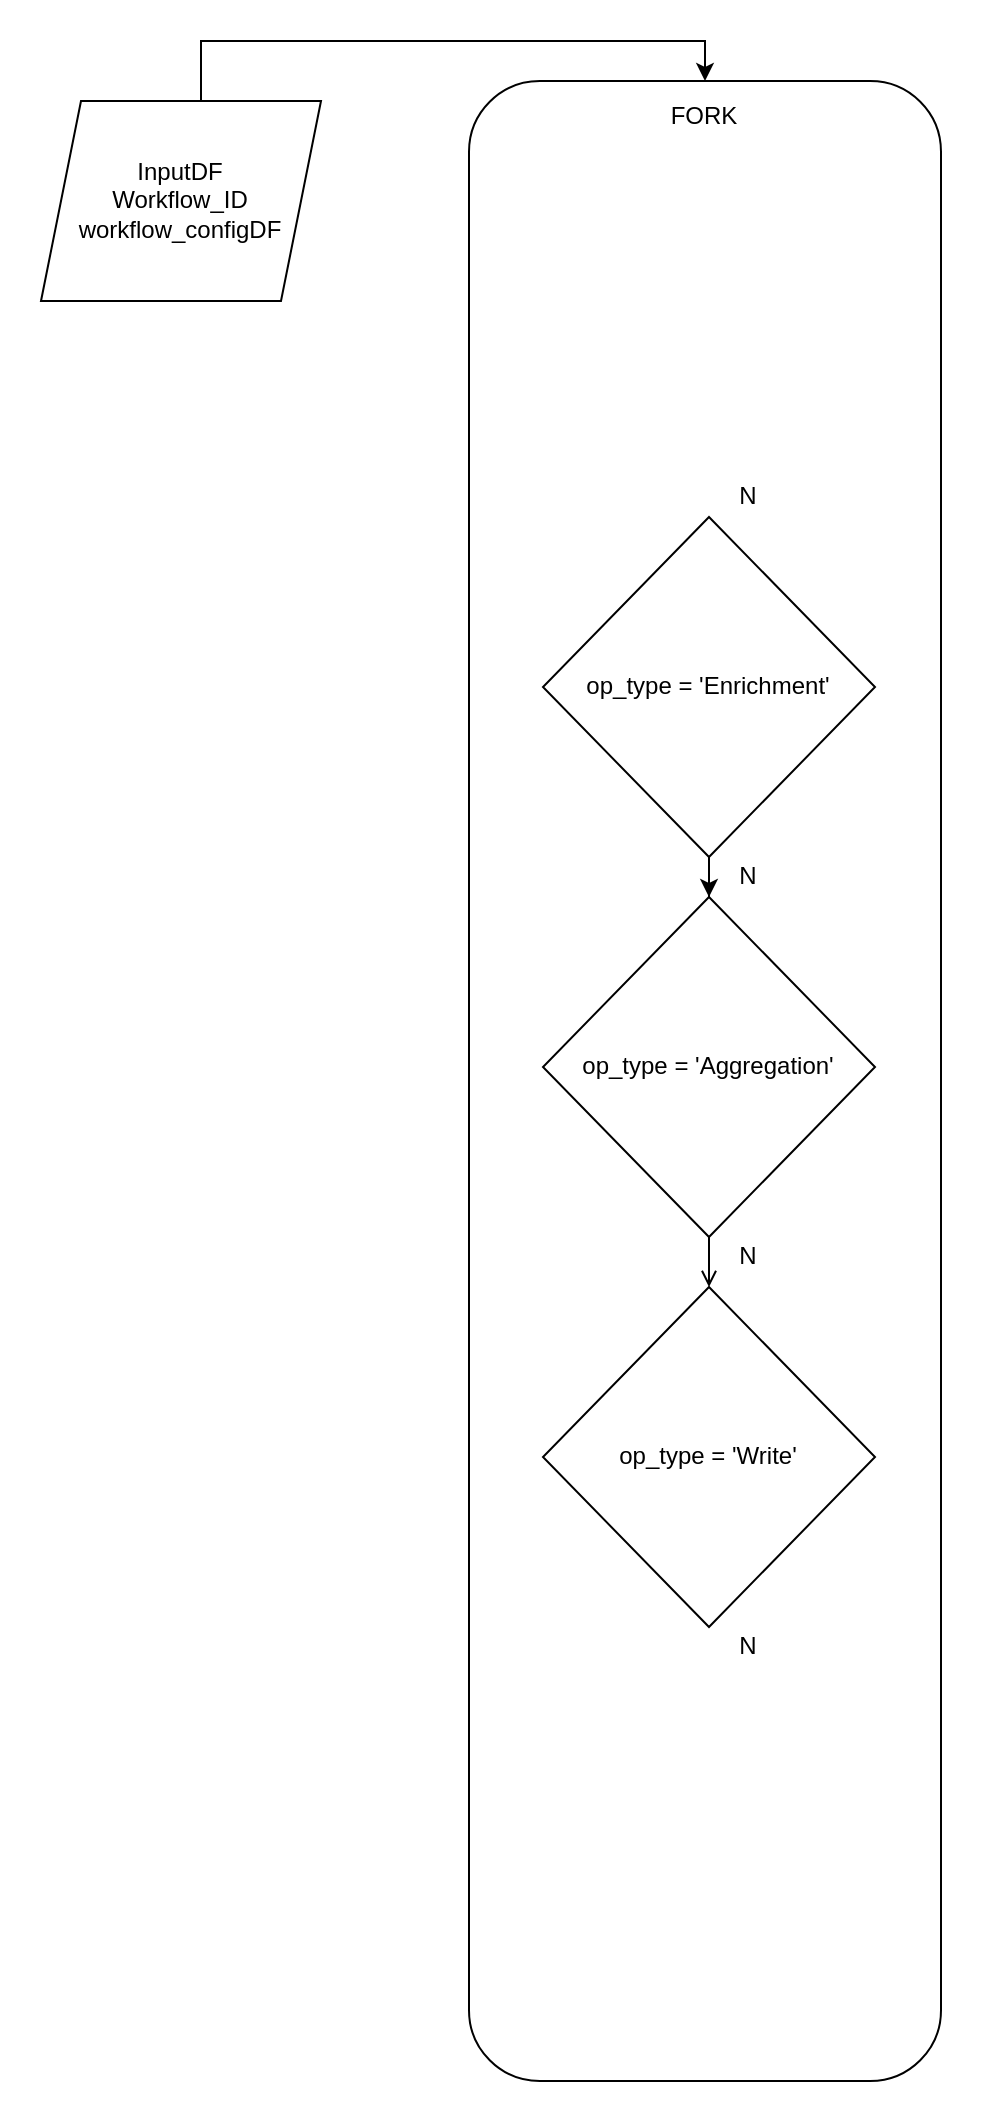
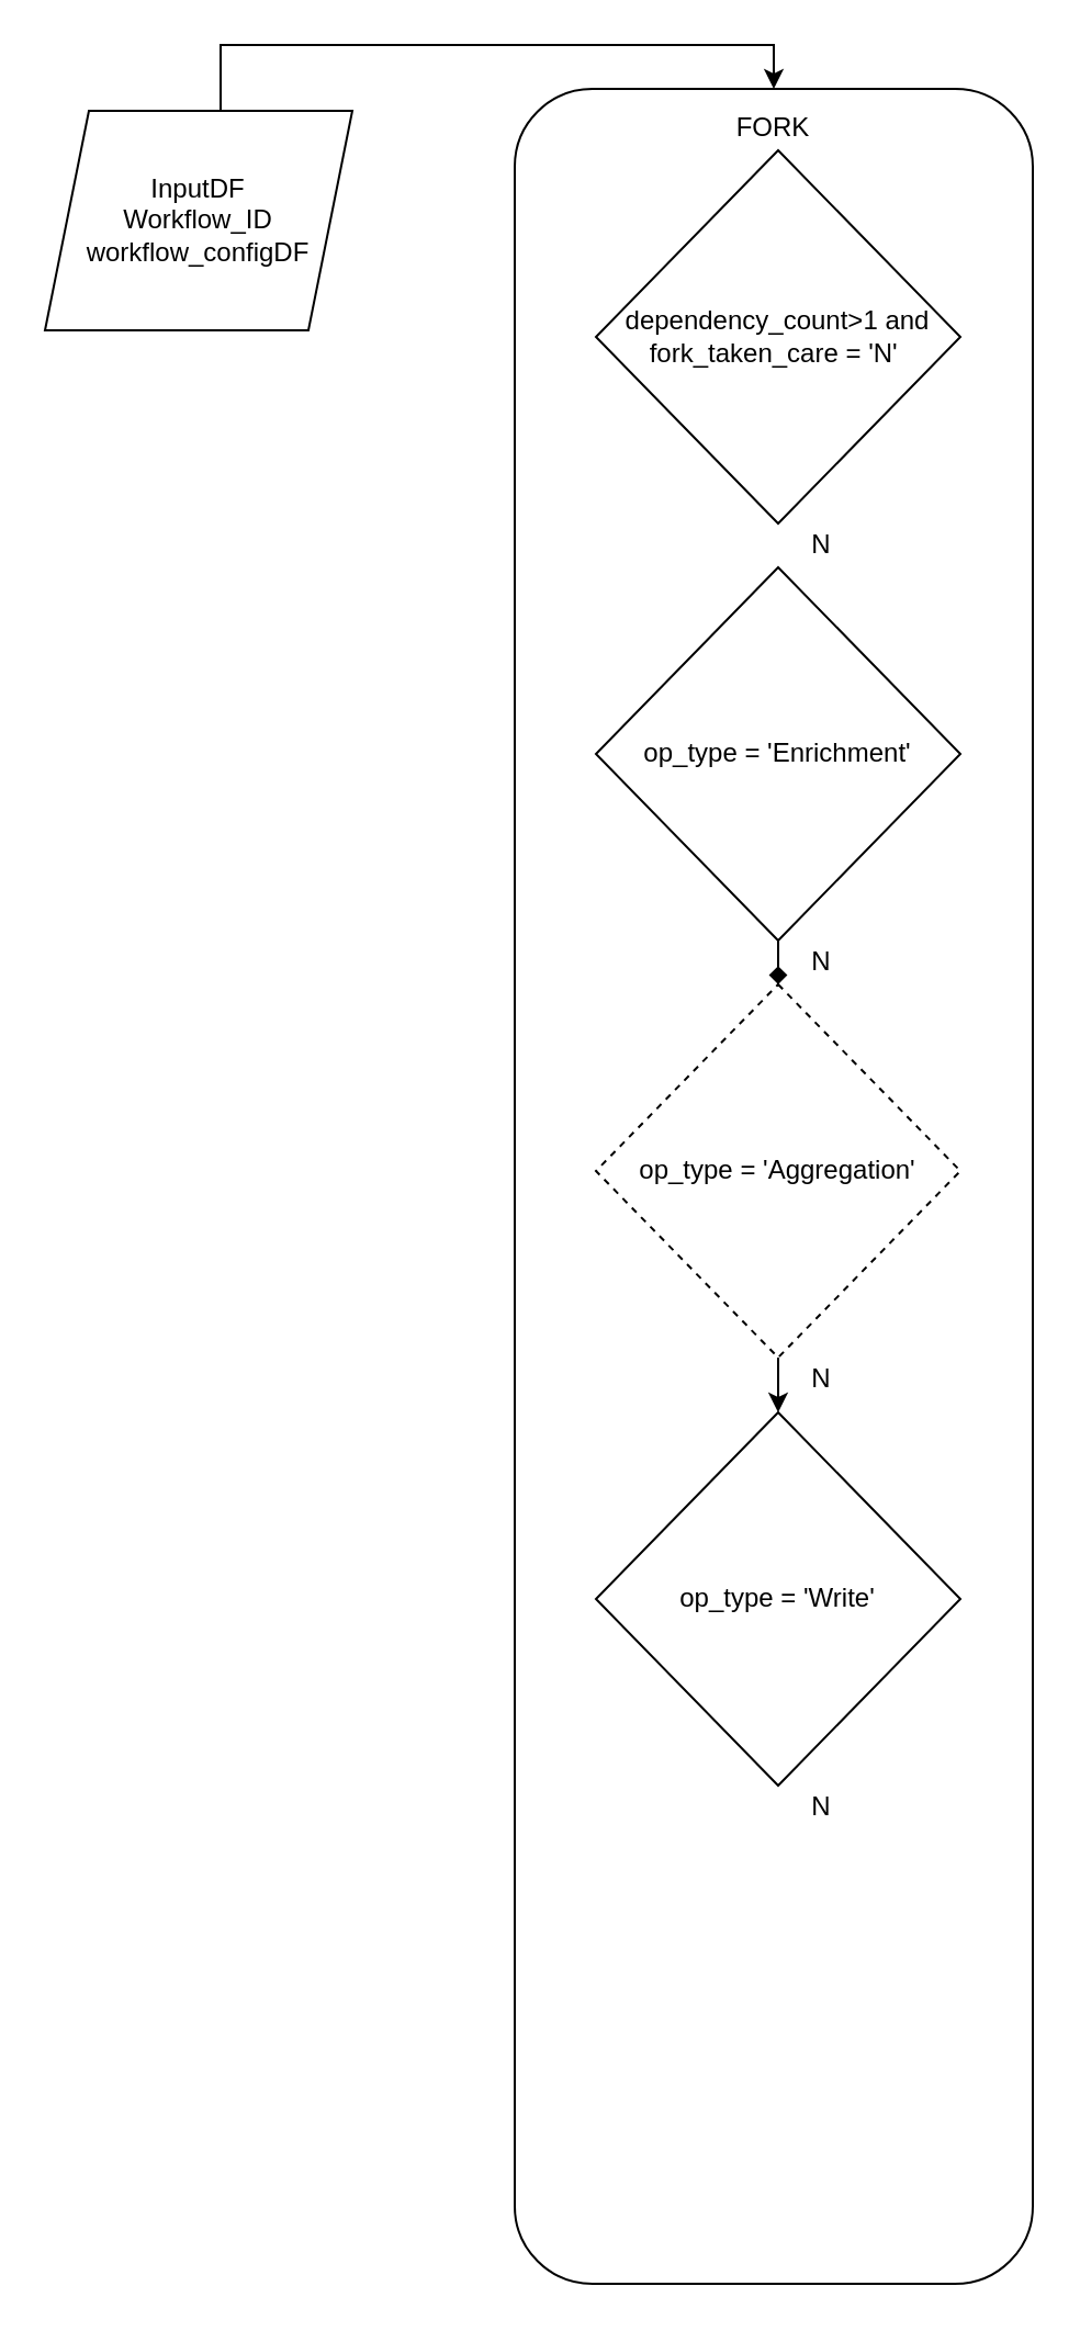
+ <mxCell id="3" value="dependency_count&amp;gt;1 and fork_taken_care = 'N'&amp;nbsp;" style="rhombus;whiteSpace=wrap;html=1;" vertex="1" parent="1"><mxGeometry x="271" y="68" width="166" height="170" as="geometry" /></mxCell>
- <mxCell id="4" value="" style="edgeStyle=orthogonalEdgeStyle;rounded=0;orthogonalLoop=1;jettySize=auto;html=1;" edge="1" parent="1" source="5" target="7"><mxGeometry relative="1" as="geometry" /></mxCell>
+ <mxCell id="4" value="" style="edgeStyle=orthogonalEdgeStyle;rounded=0;orthogonalLoop=1;jettySize=auto;html=1;endArrow=diamond;" edge="1" parent="1" source="5" target="7"><mxGeometry relative="1" as="geometry" /></mxCell>
- <mxCell id="7" value="op_type = 'Aggregation'" style="rhombus;whiteSpace=wrap;html=1;" vertex="1" parent="1"><mxGeometry x="271" y="448" width="166" height="170" as="geometry" /></mxCell>
+ <mxCell id="7" value="op_type = 'Aggregation'" style="rhombus;whiteSpace=wrap;html=1;dashed=1;" vertex="1" parent="1"><mxGeometry x="271" y="448" width="166" height="170" as="geometry" /></mxCell>
- <mxCell id="6" value="" style="edgeStyle=orthogonalEdgeStyle;rounded=0;orthogonalLoop=1;jettySize=auto;html=1;endArrow=open;" edge="1" parent="1" source="7" target="8"><mxGeometry relative="1" as="geometry" /></mxCell>
+ <mxCell id="6" value="" style="edgeStyle=orthogonalEdgeStyle;rounded=0;orthogonalLoop=1;jettySize=auto;html=1;" edge="1" parent="1" source="7" target="8"><mxGeometry relative="1" as="geometry" /></mxCell>
